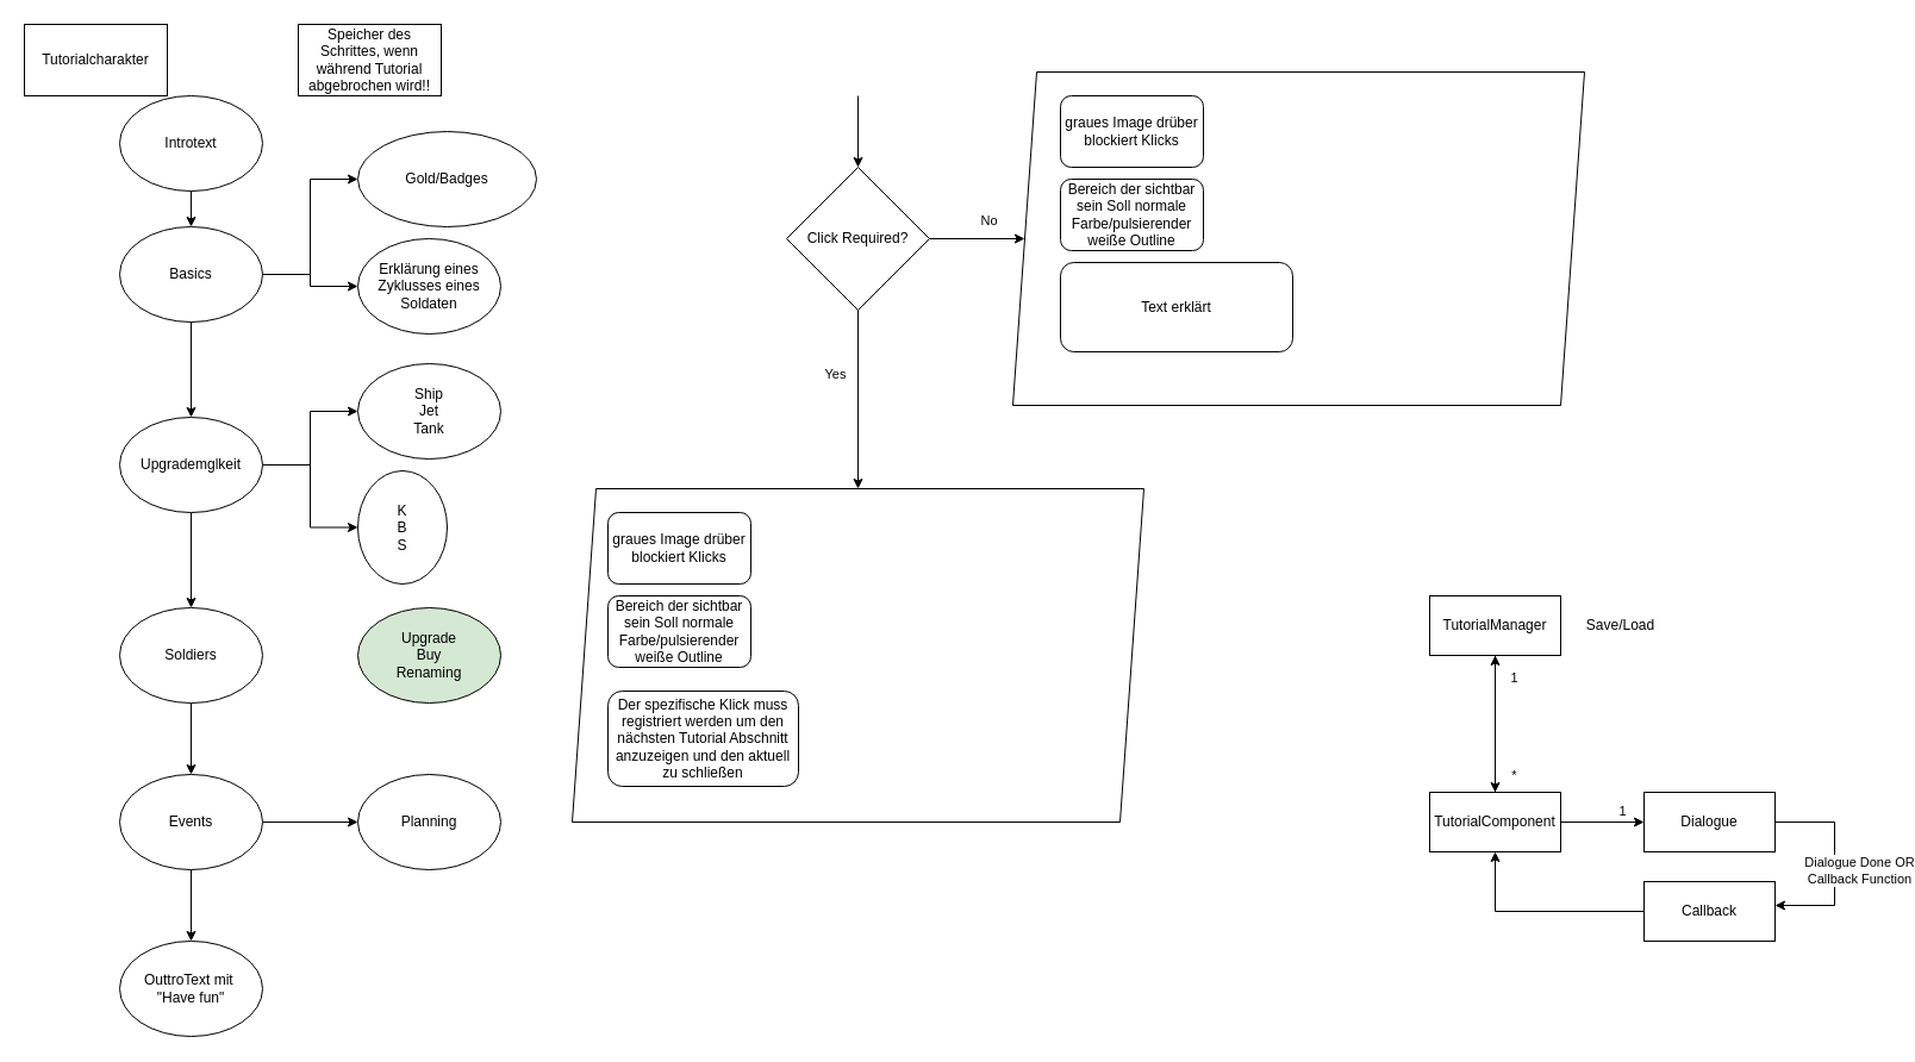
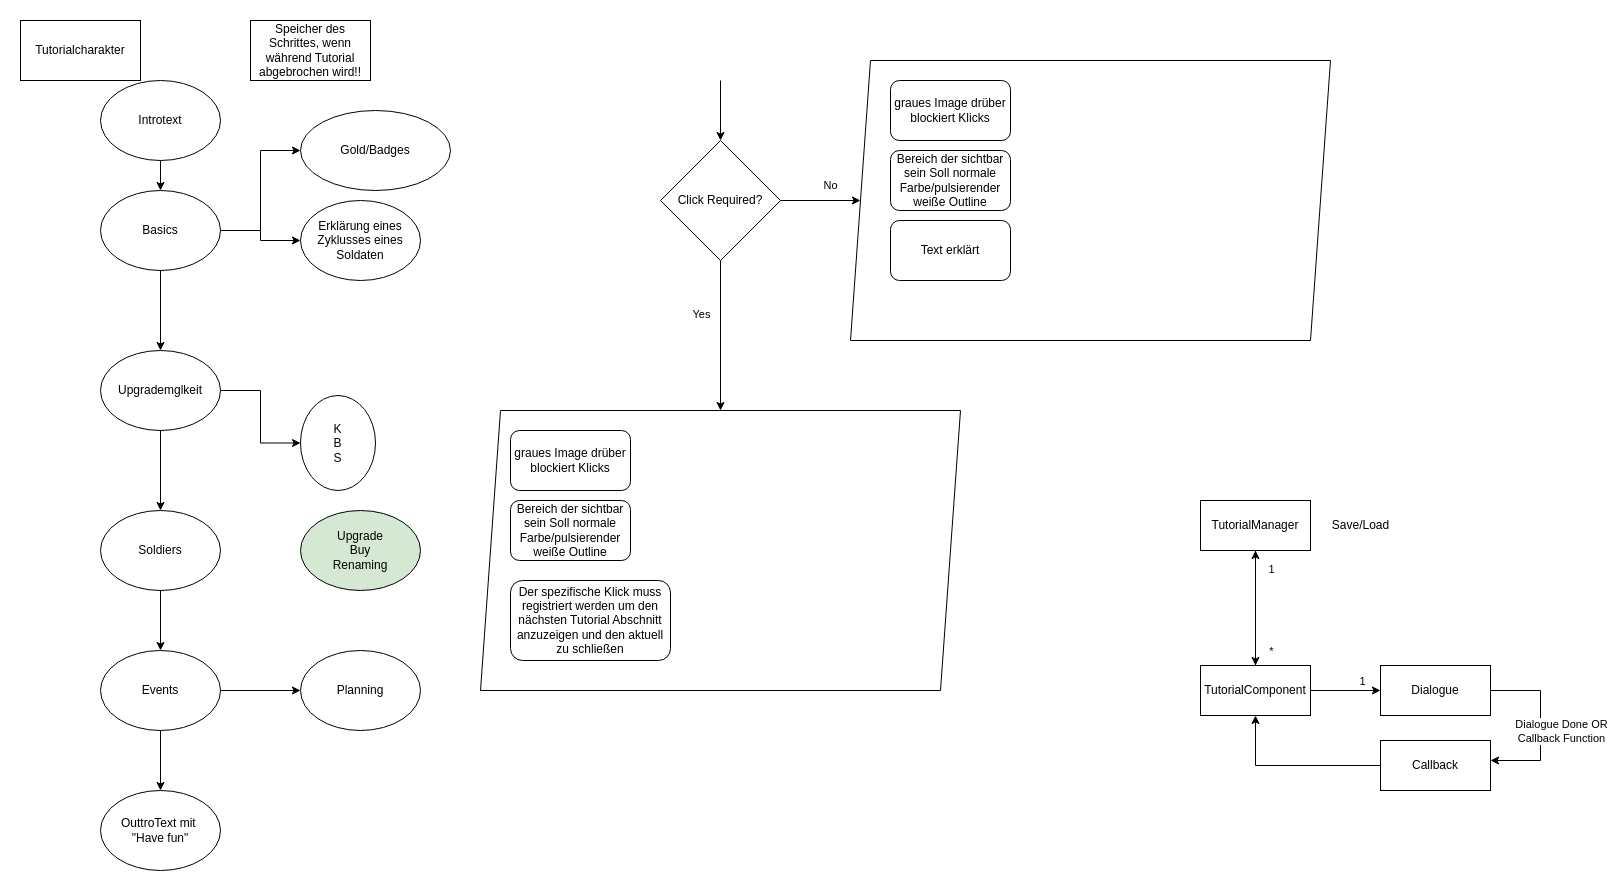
- <mxCell id="34" value="Text erklärt" style="rounded=1;whiteSpace=wrap;html=1;" parent="1" vertex="1"><mxGeometry x="890" y="220" width="195" height="75" as="geometry" /></mxCell>
+ <mxCell id="34" value="Text erklärt" style="rounded=1;whiteSpace=wrap;html=1;" parent="1" vertex="1"><mxGeometry x="890" y="220" width="120" height="60" as="geometry" /></mxCell>
- <mxCell id="15" value="Ship&lt;div&gt;Jet&lt;/div&gt;&lt;div&gt;Tank&lt;/div&gt;" style="ellipse;whiteSpace=wrap;html=1;" parent="1" vertex="1"><mxGeometry x="300" y="305" width="120" height="80" as="geometry" /></mxCell>
- <mxCell id="11" style="edgeStyle=orthogonalEdgeStyle;rounded=0;orthogonalLoop=1;jettySize=auto;html=1;" parent="1" source="13" target="15" edge="1"><mxGeometry relative="1" as="geometry" /></mxCell>
